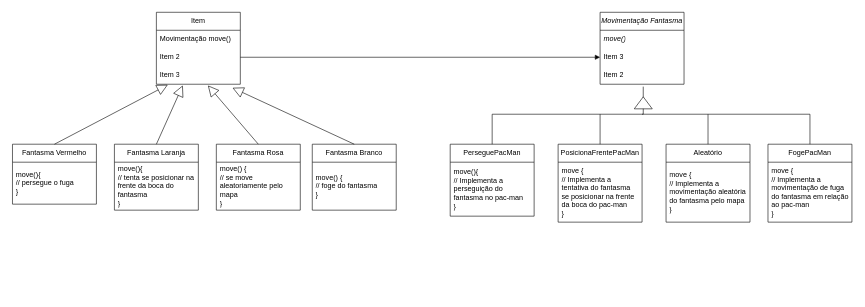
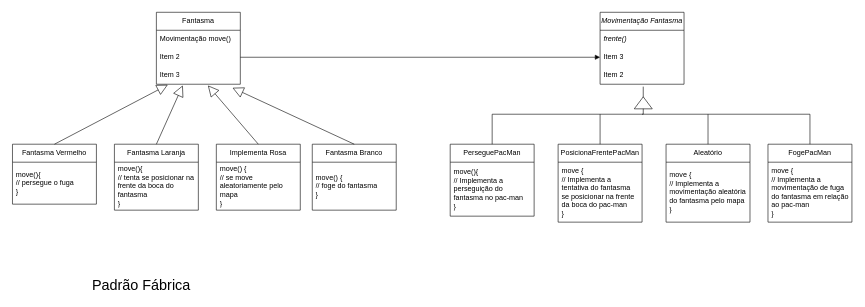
- <mxCell id="2" value="Item" style="swimlane;fontStyle=0;childLayout=stackLayout;horizontal=1;startSize=30;horizontalStack=0;resizeParent=1;resizeParentMax=0;resizeLast=0;collapsible=1;marginBottom=0;whiteSpace=wrap;html=1;" vertex="1" parent="1"><mxGeometry x="260" y="20" width="140" height="120" as="geometry" /></mxCell>
+ <mxCell id="2" value="Fantasma" style="swimlane;fontStyle=0;childLayout=stackLayout;horizontal=1;startSize=30;horizontalStack=0;resizeParent=1;resizeParentMax=0;resizeLast=0;collapsible=1;marginBottom=0;whiteSpace=wrap;html=1;" vertex="1" parent="1"><mxGeometry x="260" y="20" width="140" height="120" as="geometry" /></mxCell>
- <mxCell id="15" value="&lt;i&gt;move()&lt;/i&gt;" style="text;strokeColor=none;fillColor=none;align=left;verticalAlign=middle;spacingLeft=4;spacingRight=4;overflow=hidden;points=[[0,0.5],[1,0.5]];portConstraint=eastwest;rotatable=0;whiteSpace=wrap;html=1;" vertex="1" parent="14"><mxGeometry y="30" width="140" height="30" as="geometry" /></mxCell>
+ <mxCell id="15" value="&lt;i&gt;frente()&lt;/i&gt;" style="text;strokeColor=none;fillColor=none;align=left;verticalAlign=middle;spacingLeft=4;spacingRight=4;overflow=hidden;points=[[0,0.5],[1,0.5]];portConstraint=eastwest;rotatable=0;whiteSpace=wrap;html=1;" vertex="1" parent="14"><mxGeometry y="30" width="140" height="30" as="geometry" /></mxCell>
- <mxCell id="10" value="Fantasma Rosa" style="swimlane;fontStyle=0;childLayout=stackLayout;horizontal=1;startSize=30;horizontalStack=0;resizeParent=1;resizeParentMax=0;resizeLast=0;collapsible=1;marginBottom=0;whiteSpace=wrap;html=1;" vertex="1" parent="1"><mxGeometry x="360" y="240" width="140" height="110" as="geometry" /></mxCell>
+ <mxCell id="10" value="Implementa Rosa" style="swimlane;fontStyle=0;childLayout=stackLayout;horizontal=1;startSize=30;horizontalStack=0;resizeParent=1;resizeParentMax=0;resizeLast=0;collapsible=1;marginBottom=0;whiteSpace=wrap;html=1;" vertex="1" parent="1"><mxGeometry x="360" y="240" width="140" height="110" as="geometry" /></mxCell>
+ <mxCell id="26" value="&lt;font style=&quot;font-size: 24px;&quot;&gt;Padrão Fábrica&lt;/font&gt;" style="text;html=1;strokeColor=none;fillColor=none;align=center;verticalAlign=middle;whiteSpace=wrap;rounded=0;" vertex="1" parent="1"><mxGeometry x="70" y="460" width="330" height="30" as="geometry" /></mxCell>
